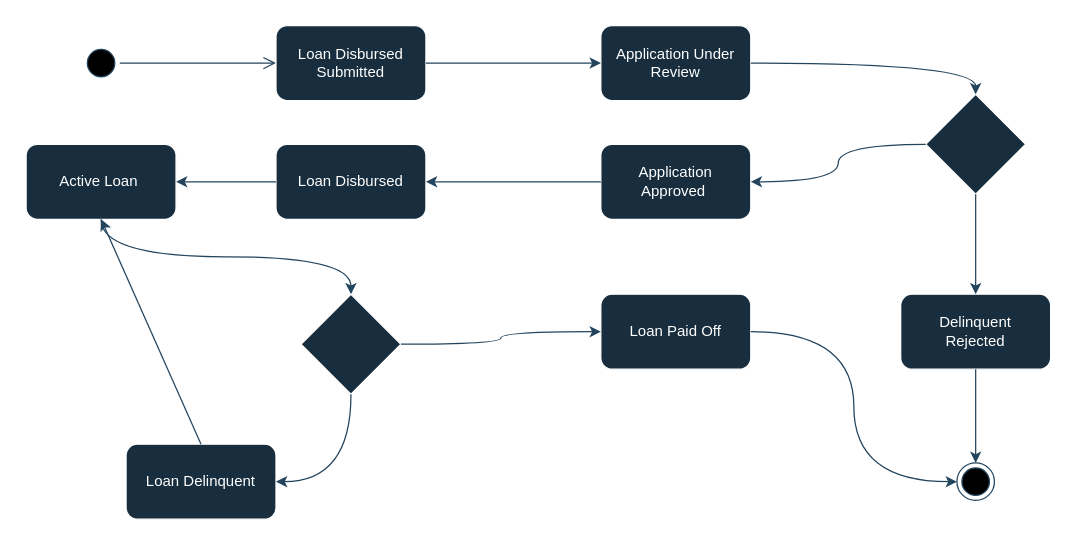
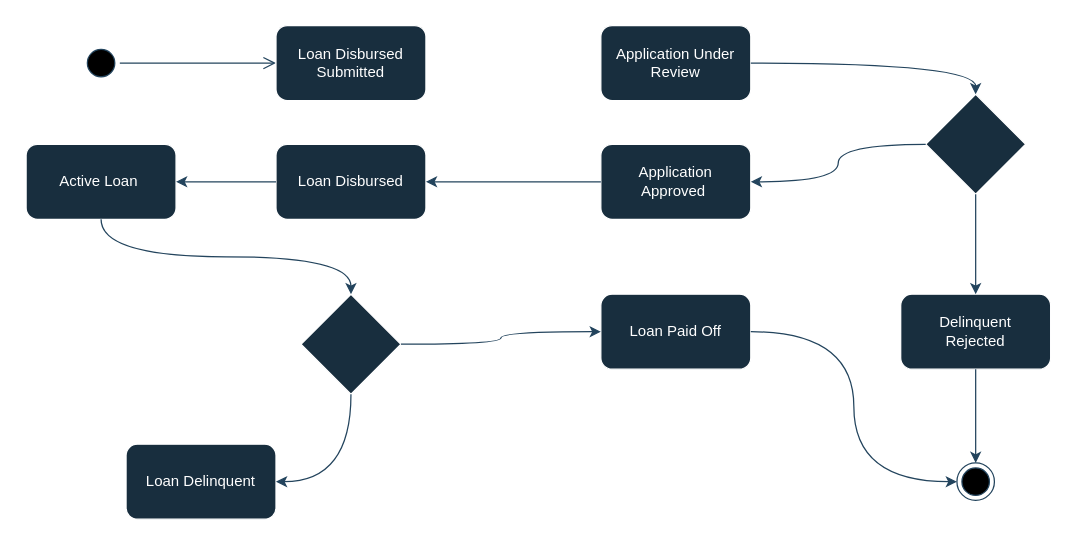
- <mxCell id="15" value="" style="endArrow=classic;html=1;rounded=0;strokeColor=#23445D;exitX=1;exitY=0.5;exitDx=0;exitDy=0;entryX=0;entryY=0.5;entryDx=0;entryDy=0;" edge="1" parent="1" source="4" target="6"><mxGeometry width="50" height="50" relative="1" as="geometry"><mxPoint x="490" y="245" as="sourcePoint" /><mxPoint x="540" y="195" as="targetPoint" /></mxGeometry></mxCell>
- <mxCell id="21" value="" style="endArrow=classic;html=1;rounded=0;strokeColor=#23445D;exitX=0.5;exitY=0;exitDx=0;exitDy=0;entryX=0.5;entryY=1;entryDx=0;entryDy=0;" edge="1" parent="1" source="12" target="9"><mxGeometry width="50" height="50" relative="1" as="geometry"><mxPoint x="540" y="110" as="sourcePoint" /><mxPoint x="400" y="110" as="targetPoint" /></mxGeometry></mxCell>
